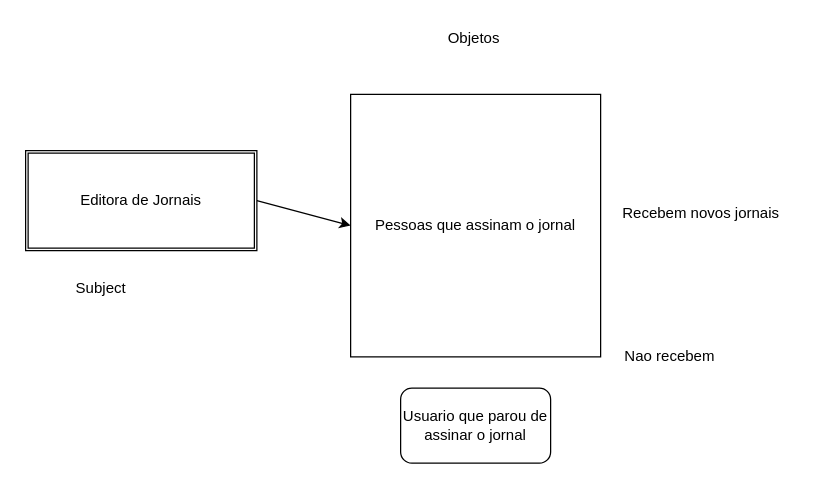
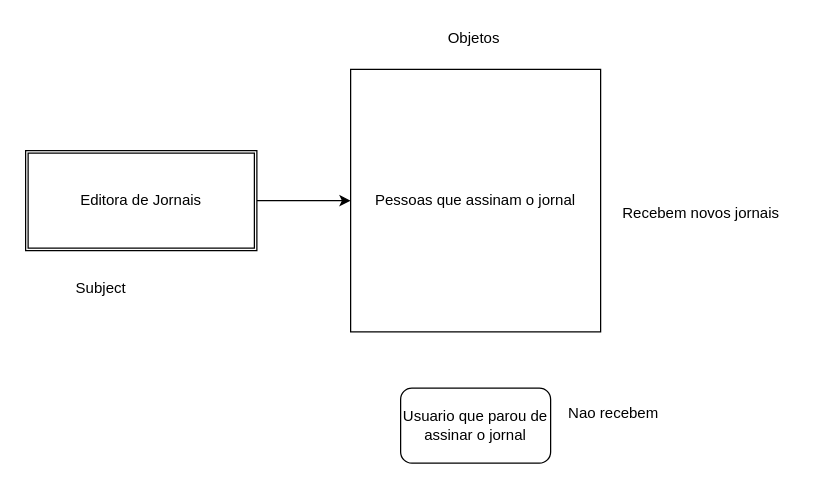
- <mxCell id="5" value="Pessoas que assinam o jornal" style="whiteSpace=wrap;html=1;" vertex="1" parent="1"><mxGeometry x="280" y="75" width="200" height="210" as="geometry" /></mxCell>
+ <mxCell id="5" value="Pessoas que assinam o jornal" style="whiteSpace=wrap;html=1;" vertex="1" parent="1"><mxGeometry x="280" y="55" width="200" height="210" as="geometry" /></mxCell>
- <mxCell id="9" value="Nao recebem" style="text;html=1;align=center;verticalAlign=middle;resizable=0;points=[];autosize=1;strokeColor=none;fillColor=none;" vertex="1" parent="1"><mxGeometry x="490" y="275" width="90" height="20" as="geometry" /></mxCell>
+ <mxCell id="9" value="Nao recebem" style="text;html=1;align=center;verticalAlign=middle;resizable=0;points=[];autosize=1;strokeColor=none;fillColor=none;" vertex="1" parent="1"><mxGeometry x="445" y="320" width="90" height="20" as="geometry" /></mxCell>
